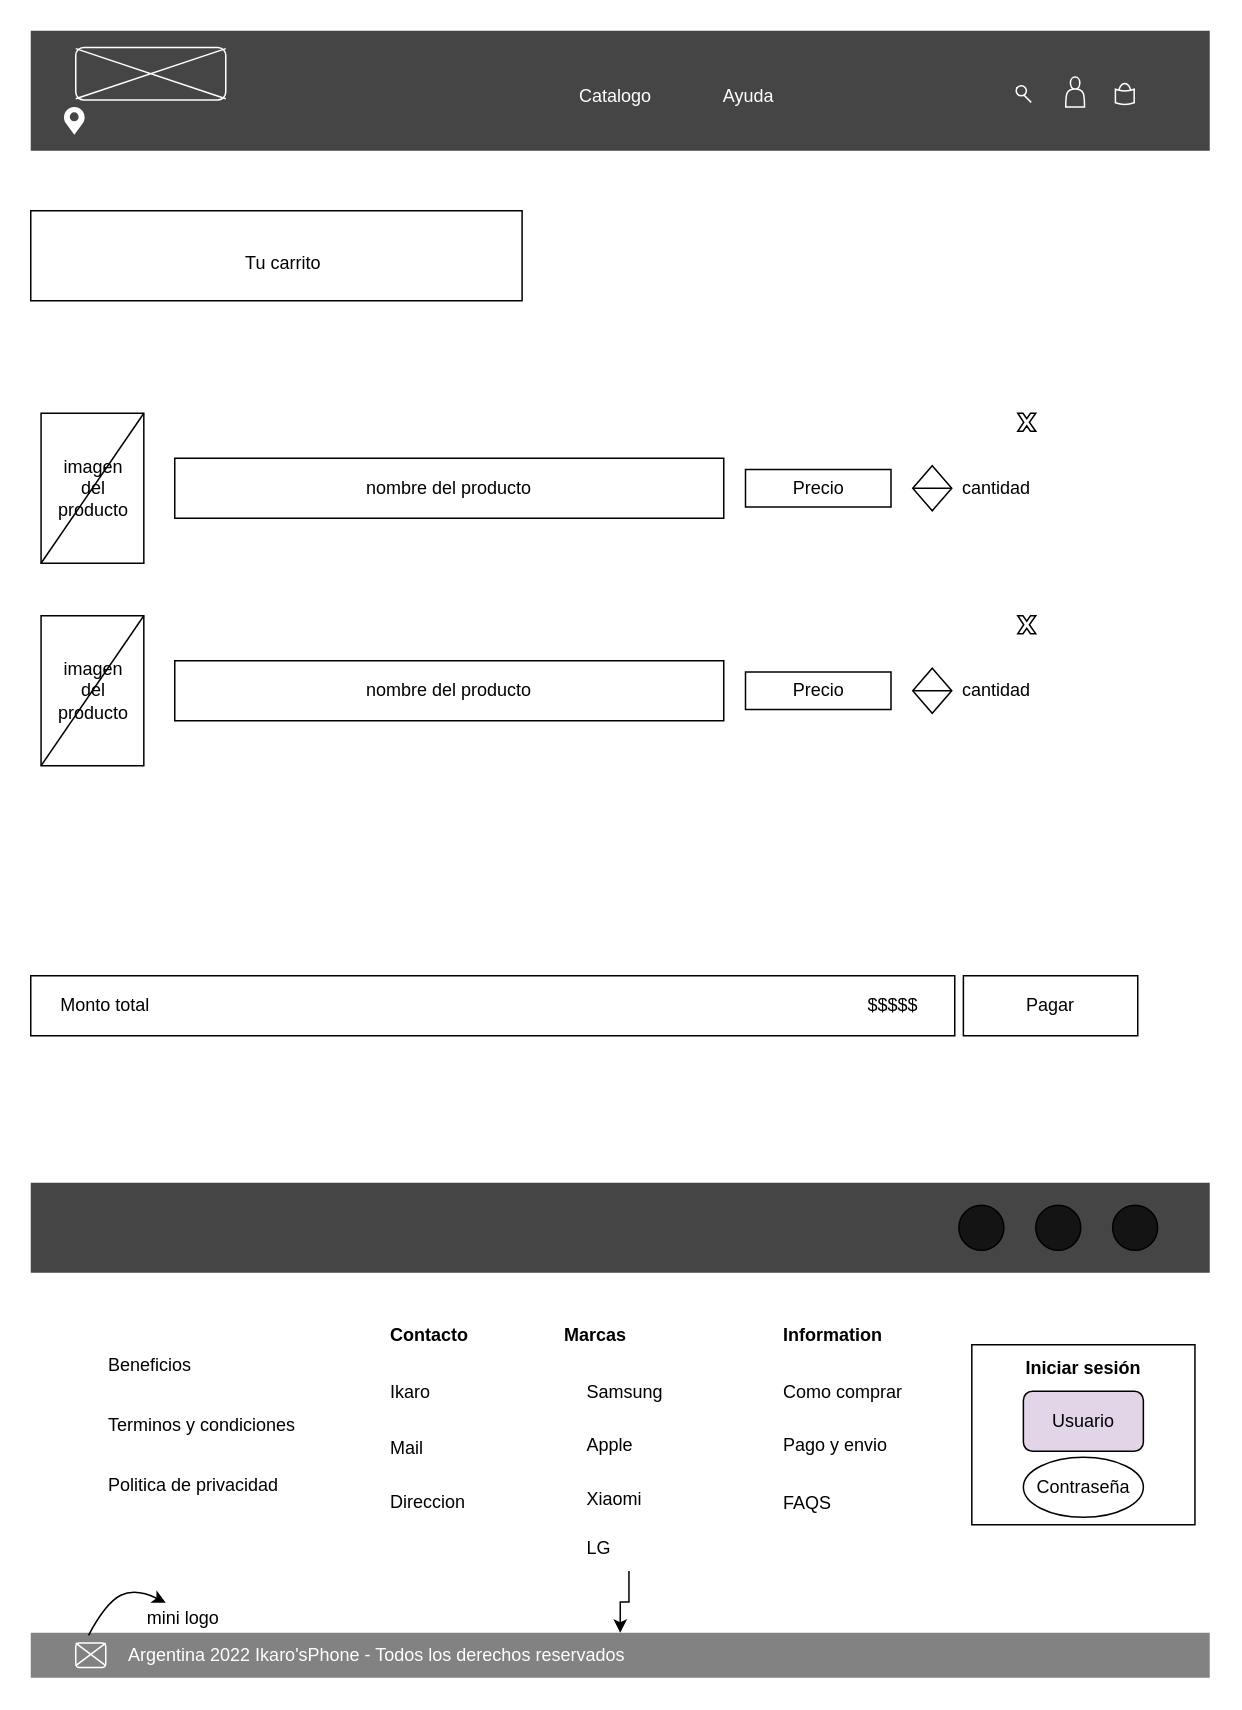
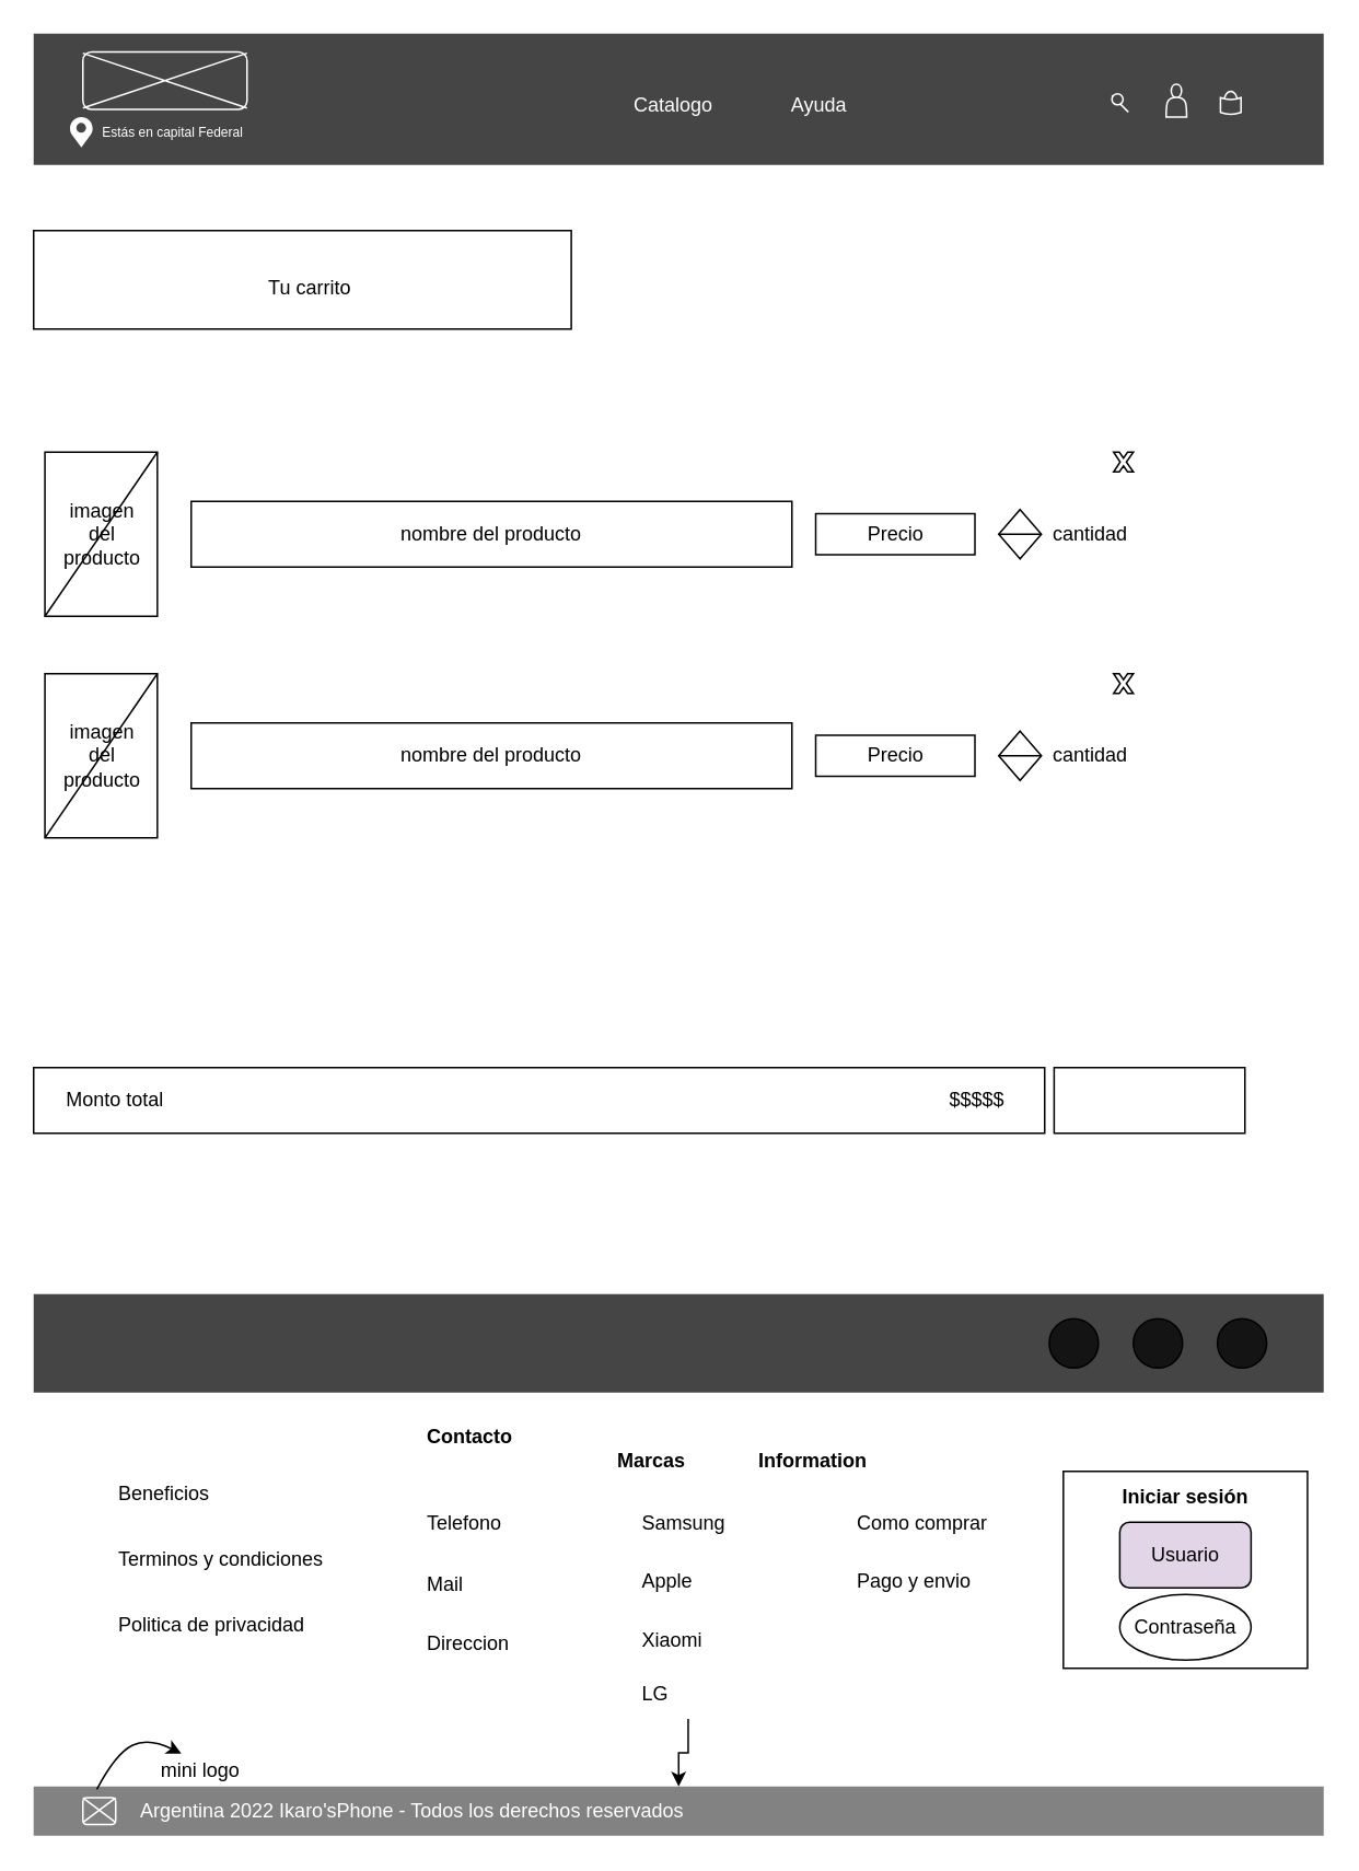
+ <mxCell id="13" value="Estás en capital Federal" style="text;strokeColor=none;fillColor=none;spacingLeft=4;spacingRight=4;overflow=hidden;rotatable=0;points=[[0,0.5],[1,0.5]];portConstraint=eastwest;fontSize=8;labelBackgroundColor=none;fontColor=#FFFFFF;" vertex="1" parent="1"><mxGeometry x="56.09" y="69.31" width="109.69" height="20" as="geometry" /></mxCell>
- <mxCell id="71" value="Pagar" style="text;html=1;strokeColor=none;fillColor=none;align=center;verticalAlign=middle;whiteSpace=wrap;rounded=0;" vertex="1" parent="1"><mxGeometry x="669.88" y="655" width="60" height="30" as="geometry" /></mxCell>
- <mxCell id="44" value="&lt;b&gt;Contacto&lt;/b&gt;" style="text;html=1;strokeColor=none;fillColor=none;align=left;verticalAlign=middle;whiteSpace=wrap;rounded=0;" vertex="1" parent="1"><mxGeometry x="258" y="875" width="60" height="30" as="geometry" /></mxCell>
+ <mxCell id="44" value="&lt;b&gt;Contacto&lt;/b&gt;" style="text;html=1;strokeColor=none;fillColor=none;align=left;verticalAlign=middle;whiteSpace=wrap;rounded=0;" vertex="1" parent="1"><mxGeometry x="258" y="860" width="60" height="30" as="geometry" /></mxCell>
- <mxCell id="39" value="&lt;b&gt;Information&lt;/b&gt;" style="text;html=1;strokeColor=none;fillColor=none;align=left;verticalAlign=middle;whiteSpace=wrap;rounded=0;" vertex="1" parent="1"><mxGeometry x="520" y="875" width="60" height="30" as="geometry" /></mxCell>
+ <mxCell id="39" value="&lt;b&gt;Information&lt;/b&gt;" style="text;html=1;strokeColor=none;fillColor=none;align=left;verticalAlign=middle;whiteSpace=wrap;rounded=0;" vertex="1" parent="1"><mxGeometry x="460" y="875" width="60" height="30" as="geometry" /></mxCell>
- <mxCell id="27" value="Ikaro" style="text;html=1;strokeColor=none;fillColor=none;align=left;verticalAlign=middle;whiteSpace=wrap;rounded=0;" vertex="1" parent="1"><mxGeometry x="258" y="909.5" width="60" height="37" as="geometry" /></mxCell>
+ <mxCell id="27" value="Telefono" style="text;html=1;strokeColor=none;fillColor=none;align=left;verticalAlign=middle;whiteSpace=wrap;rounded=0;" vertex="1" parent="1"><mxGeometry x="258" y="909.5" width="60" height="37" as="geometry" /></mxCell>
- <mxCell id="42" value="FAQS" style="text;html=1;strokeColor=none;fillColor=none;align=left;verticalAlign=middle;whiteSpace=wrap;rounded=0;" vertex="1" parent="1"><mxGeometry x="520" y="986.88" width="50" height="30" as="geometry" /></mxCell>
